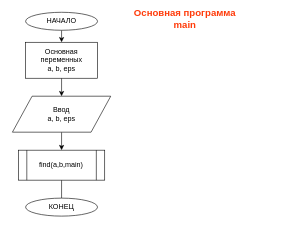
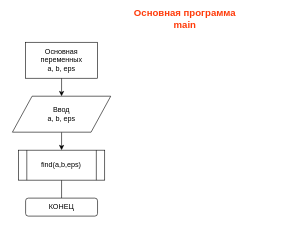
- <mxCell id="3" value="НАЧАЛО" style="ellipse;whiteSpace=wrap;html=1;" vertex="1" parent="1"><mxGeometry x="42" y="20" width="120" height="30" as="geometry" /></mxCell>
- <mxCell id="2" style="edgeStyle=orthogonalEdgeStyle;rounded=0;orthogonalLoop=1;jettySize=auto;html=1;exitX=0.5;exitY=1;exitDx=0;exitDy=0;entryX=0.5;entryY=0;entryDx=0;entryDy=0;" edge="1" parent="1" source="3" target="5"><mxGeometry relative="1" as="geometry" /></mxCell>
- <mxCell id="9" value="find(a,b,main)" style="shape=process;whiteSpace=wrap;html=1;backgroundOutline=1;" vertex="1" parent="1"><mxGeometry x="30" y="250" width="144" height="50" as="geometry" /></mxCell>
+ <mxCell id="9" value="find(a,b,eps)" style="shape=process;whiteSpace=wrap;html=1;backgroundOutline=1;" vertex="1" parent="1"><mxGeometry x="30" y="250" width="144" height="50" as="geometry" /></mxCell>
- <mxCell id="10" value="КОНЕЦ" style="ellipse;whiteSpace=wrap;html=1;" vertex="1" parent="1"><mxGeometry x="42" y="330" width="120" height="30" as="geometry" /></mxCell>
+ <mxCell id="10" value="КОНЕЦ" style="whiteSpace=wrap;html=1;rounded=1;" vertex="1" parent="1"><mxGeometry x="42" y="330" width="120" height="30" as="geometry" /></mxCell>
